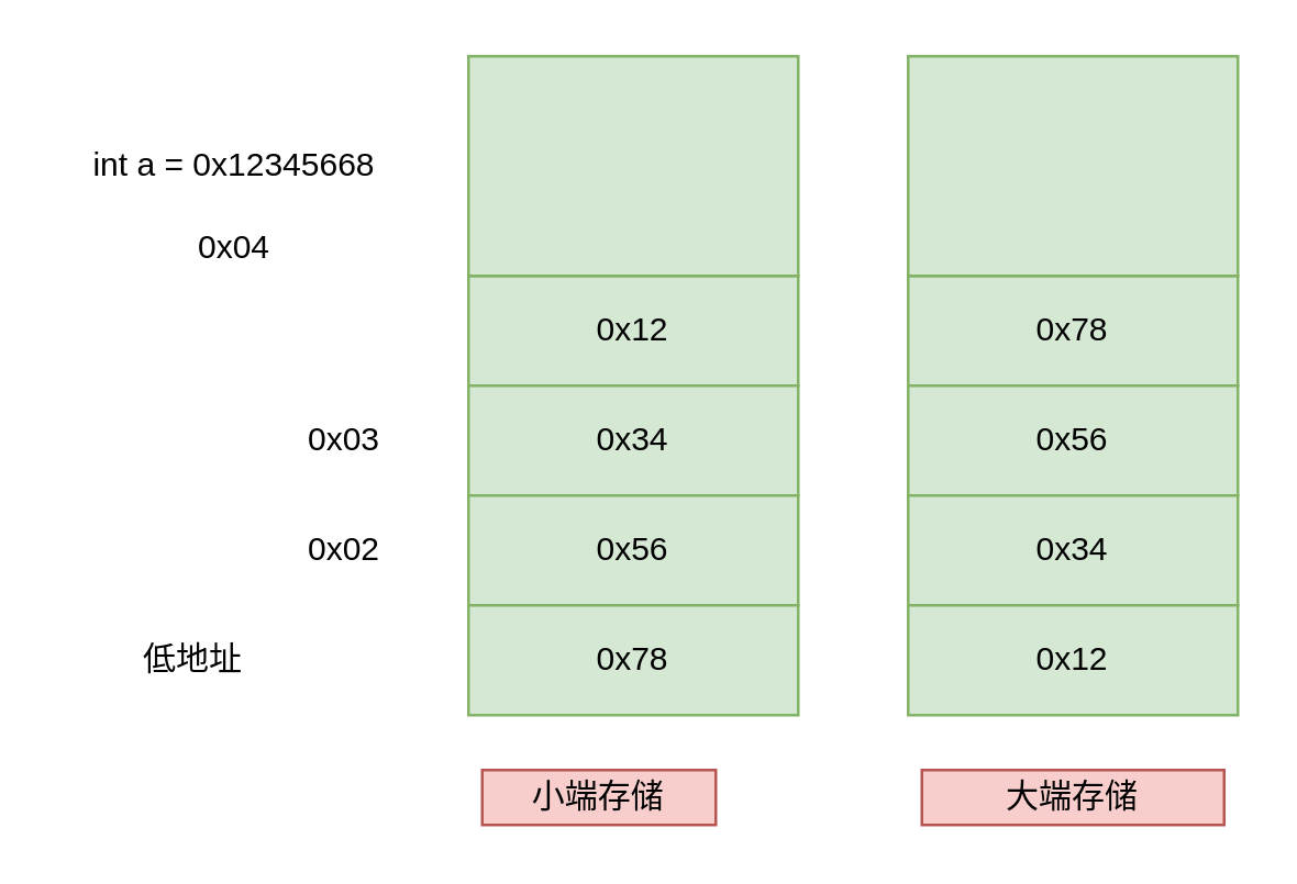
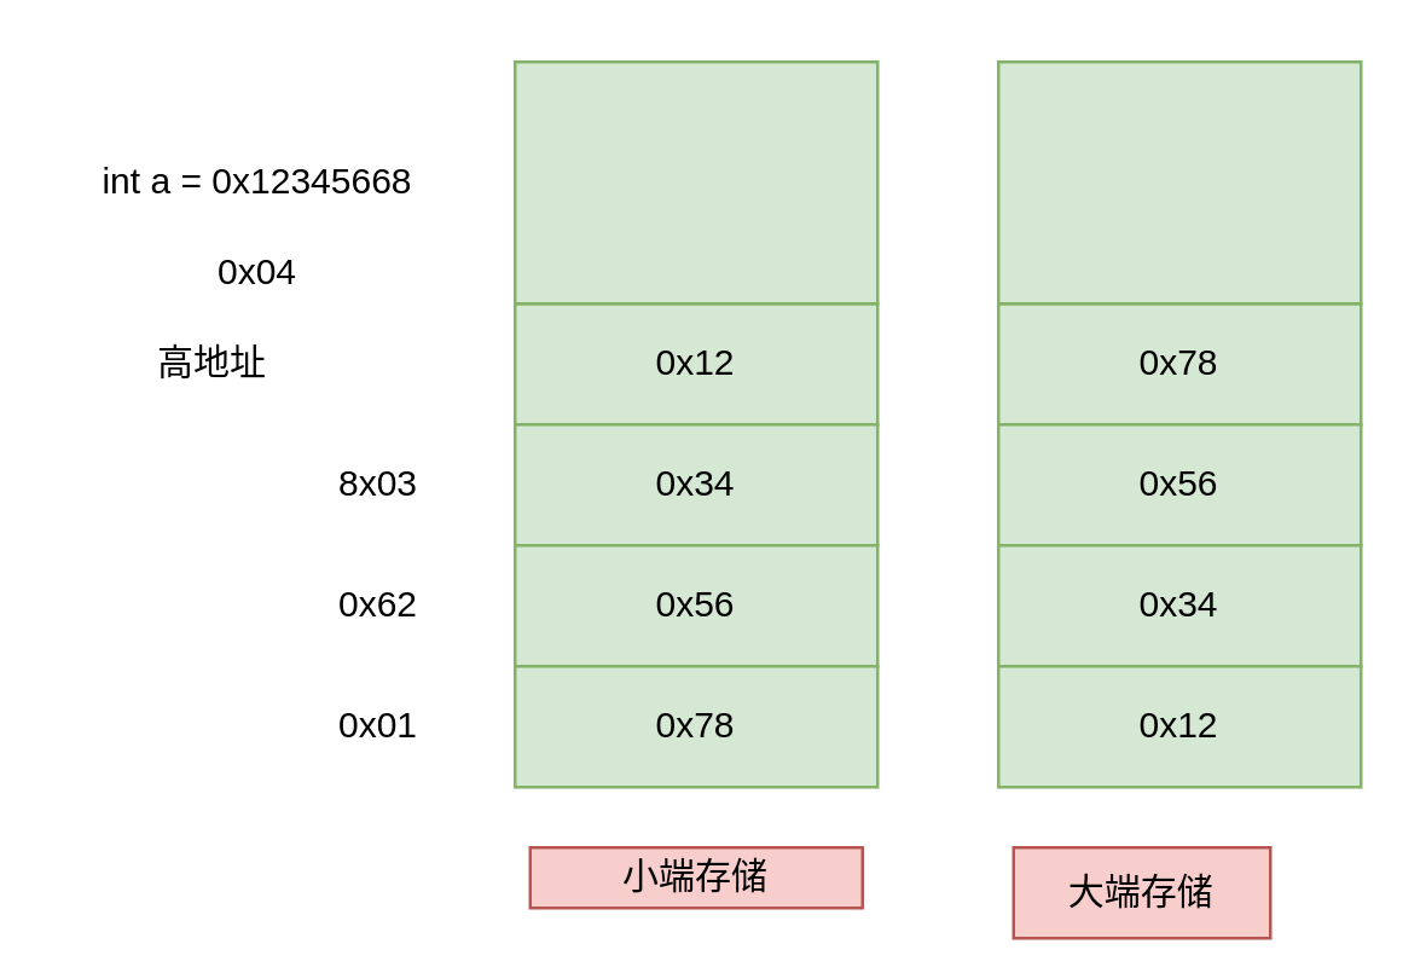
+ <mxCell id="11" value="高地址" style="text;html=1;strokeColor=none;fillColor=none;align=center;verticalAlign=middle;whiteSpace=wrap;rounded=0;" vertex="1" parent="1"><mxGeometry y="110" width="40" height="20" as="geometry" x="50" /></mxCell>
- <mxCell id="9" value="0x03" style="text;html=1;strokeColor=none;fillColor=none;align=center;verticalAlign=middle;whiteSpace=wrap;rounded=0;" vertex="1" parent="1"><mxGeometry x="90" y="150" width="70" height="20" as="geometry" /></mxCell>
+ <mxCell id="9" value="8x03" style="text;html=1;strokeColor=none;fillColor=none;align=center;verticalAlign=middle;whiteSpace=wrap;rounded=0;" vertex="1" parent="1"><mxGeometry x="90" y="150" width="70" height="20" as="geometry" /></mxCell>
- <mxCell id="10" value="0x02" style="text;html=1;strokeColor=none;fillColor=none;align=center;verticalAlign=middle;whiteSpace=wrap;rounded=0;" vertex="1" parent="1"><mxGeometry x="90" y="190" width="70" height="20" as="geometry" /></mxCell>
+ <mxCell id="10" value="0x62" style="text;html=1;strokeColor=none;fillColor=none;align=center;verticalAlign=middle;whiteSpace=wrap;rounded=0;" vertex="1" parent="1"><mxGeometry x="90" y="190" width="70" height="20" as="geometry" /></mxCell>
- <mxCell id="12" value="低地址" style="text;html=1;strokeColor=none;fillColor=none;align=center;verticalAlign=middle;whiteSpace=wrap;rounded=0;" vertex="1" parent="1"><mxGeometry y="230" width="40" height="20" as="geometry" x="50" /></mxCell>
+ <mxCell id="8" value="0x01" style="text;html=1;strokeColor=none;fillColor=none;align=center;verticalAlign=middle;whiteSpace=wrap;rounded=0;" vertex="1" parent="1"><mxGeometry x="90" y="230" width="70" height="20" as="geometry" /></mxCell>
- <mxCell id="14" value="小端存储" style="text;html=1;strokeColor=#b85450;fillColor=#f8cecc;align=center;verticalAlign=middle;whiteSpace=wrap;rounded=0;" vertex="1" parent="1"><mxGeometry x="175" y="280" width="85" height="20" as="geometry" /></mxCell>
+ <mxCell id="14" value="小端存储" style="text;html=1;strokeColor=#b85450;fillColor=#f8cecc;align=center;verticalAlign=middle;whiteSpace=wrap;rounded=0;" vertex="1" parent="1"><mxGeometry x="175" y="280" width="110" height="20" as="geometry" /></mxCell>
- <mxCell id="20" value="大端存储" style="text;html=1;strokeColor=#b85450;fillColor=#f8cecc;align=center;verticalAlign=middle;whiteSpace=wrap;rounded=0;" vertex="1" parent="1"><mxGeometry x="335" y="280" width="110" height="20" as="geometry" /></mxCell>
+ <mxCell id="20" value="大端存储" style="text;html=1;strokeColor=#b85450;fillColor=#f8cecc;align=center;verticalAlign=middle;whiteSpace=wrap;rounded=0;" vertex="1" parent="1"><mxGeometry x="335" y="280" width="85" height="30" as="geometry" /></mxCell>
